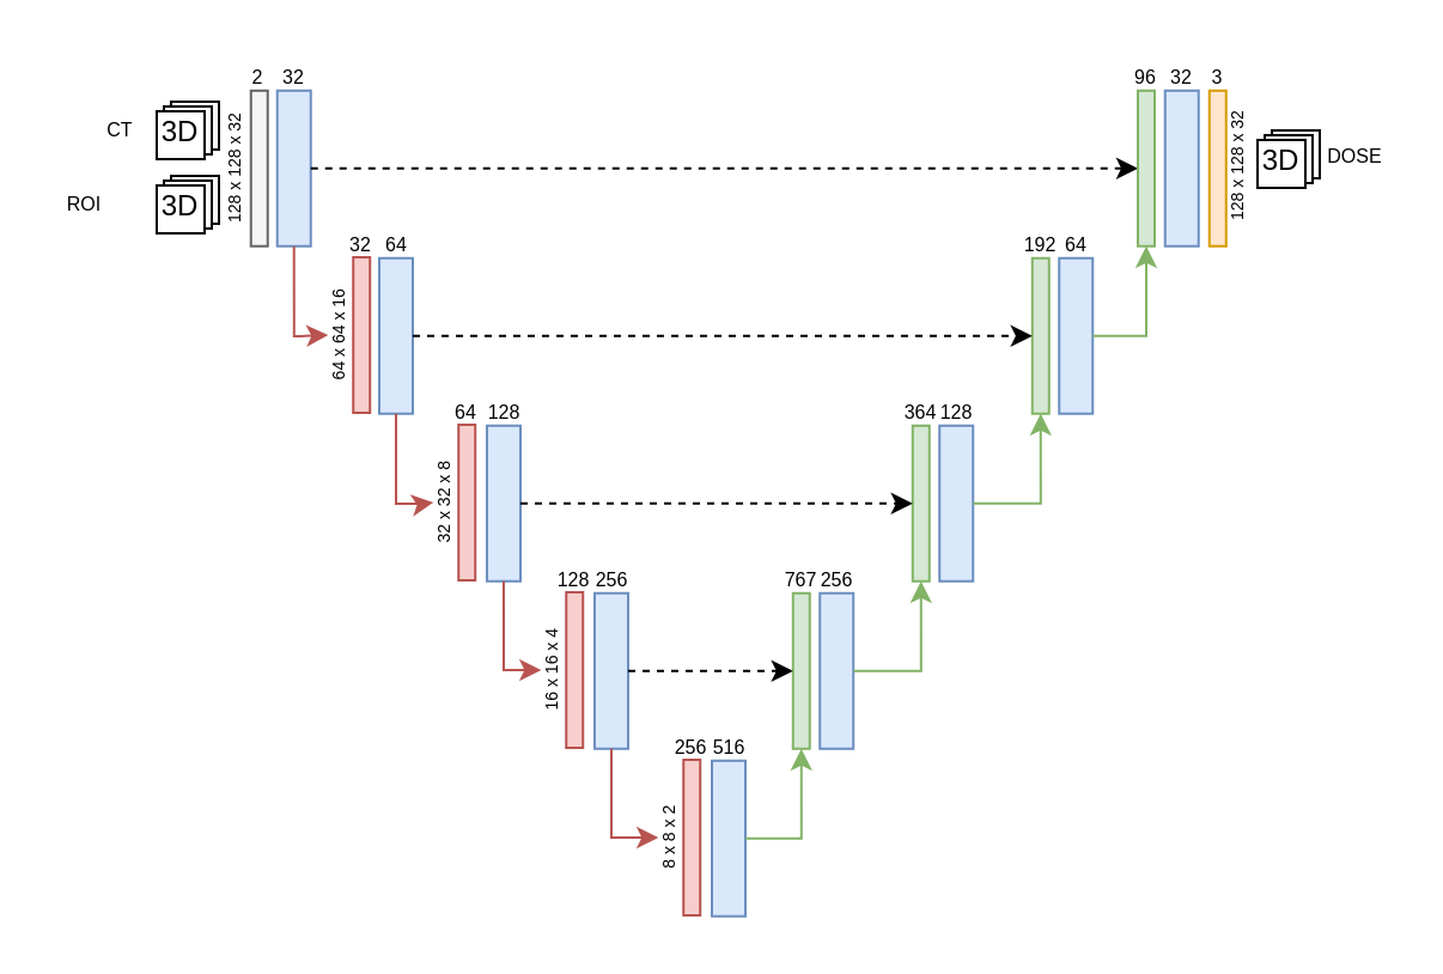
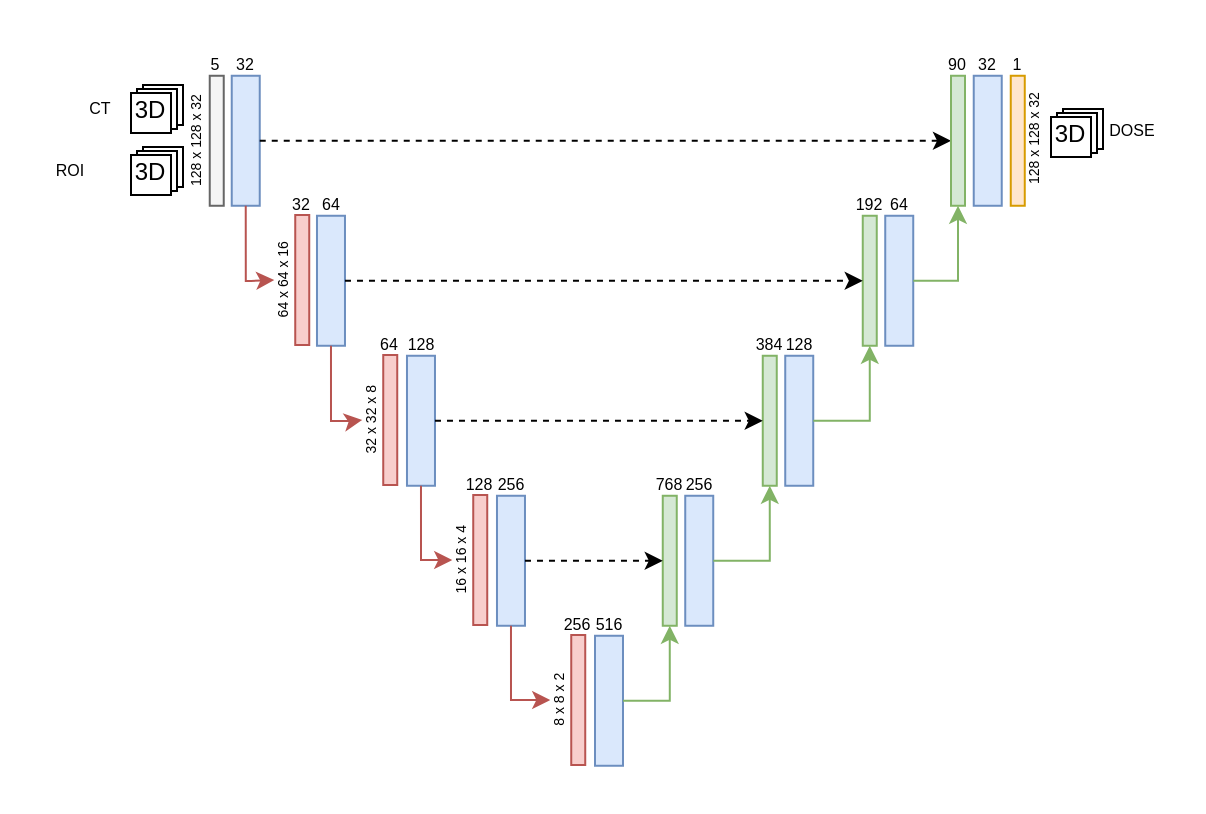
- <mxCell id="38" value="2" style="text;html=1;strokeColor=none;fillColor=none;align=center;verticalAlign=middle;whiteSpace=wrap;rounded=0;fontSize=8;" vertex="1" parent="35"><mxGeometry x="3.865" y="-7.875" width="18.75" height="10" as="geometry" /></mxCell>
+ <mxCell id="38" value="5" style="text;html=1;strokeColor=none;fillColor=none;align=center;verticalAlign=middle;whiteSpace=wrap;rounded=0;fontSize=8;" vertex="1" parent="35"><mxGeometry x="3.865" y="-7.875" width="18.75" height="10" as="geometry" /></mxCell>
- <mxCell id="85" value="96" style="text;html=1;strokeColor=none;fillColor=none;align=center;verticalAlign=middle;whiteSpace=wrap;rounded=0;fontSize=8;" vertex="1" parent="83"><mxGeometry width="18.75" height="10" as="geometry" /></mxCell>
+ <mxCell id="85" value="90" style="text;html=1;strokeColor=none;fillColor=none;align=center;verticalAlign=middle;whiteSpace=wrap;rounded=0;fontSize=8;" vertex="1" parent="83"><mxGeometry width="18.75" height="10" as="geometry" /></mxCell>
- <mxCell id="89" value="3" style="text;html=1;strokeColor=none;fillColor=none;align=center;verticalAlign=middle;whiteSpace=wrap;rounded=0;fontSize=8;" vertex="1" parent="86"><mxGeometry width="18.75" height="10" as="geometry" /></mxCell>
+ <mxCell id="89" value="1" style="text;html=1;strokeColor=none;fillColor=none;align=center;verticalAlign=middle;whiteSpace=wrap;rounded=0;fontSize=8;" vertex="1" parent="86"><mxGeometry width="18.75" height="10" as="geometry" /></mxCell>
- <mxCell id="70" value="364" style="text;html=1;strokeColor=none;fillColor=none;align=center;verticalAlign=middle;whiteSpace=wrap;rounded=0;fontSize=8;" vertex="1" parent="68"><mxGeometry width="18.75" height="10" as="geometry" /></mxCell>
+ <mxCell id="70" value="384" style="text;html=1;strokeColor=none;fillColor=none;align=center;verticalAlign=middle;whiteSpace=wrap;rounded=0;fontSize=8;" vertex="1" parent="68"><mxGeometry width="18.75" height="10" as="geometry" /></mxCell>
- <mxCell id="64" value="767" style="text;html=1;strokeColor=none;fillColor=none;align=center;verticalAlign=middle;whiteSpace=wrap;rounded=0;fontSize=8;" vertex="1" parent="62"><mxGeometry width="18.75" height="10" as="geometry" /></mxCell>
+ <mxCell id="64" value="768" style="text;html=1;strokeColor=none;fillColor=none;align=center;verticalAlign=middle;whiteSpace=wrap;rounded=0;fontSize=8;" vertex="1" parent="62"><mxGeometry width="18.75" height="10" as="geometry" /></mxCell>
